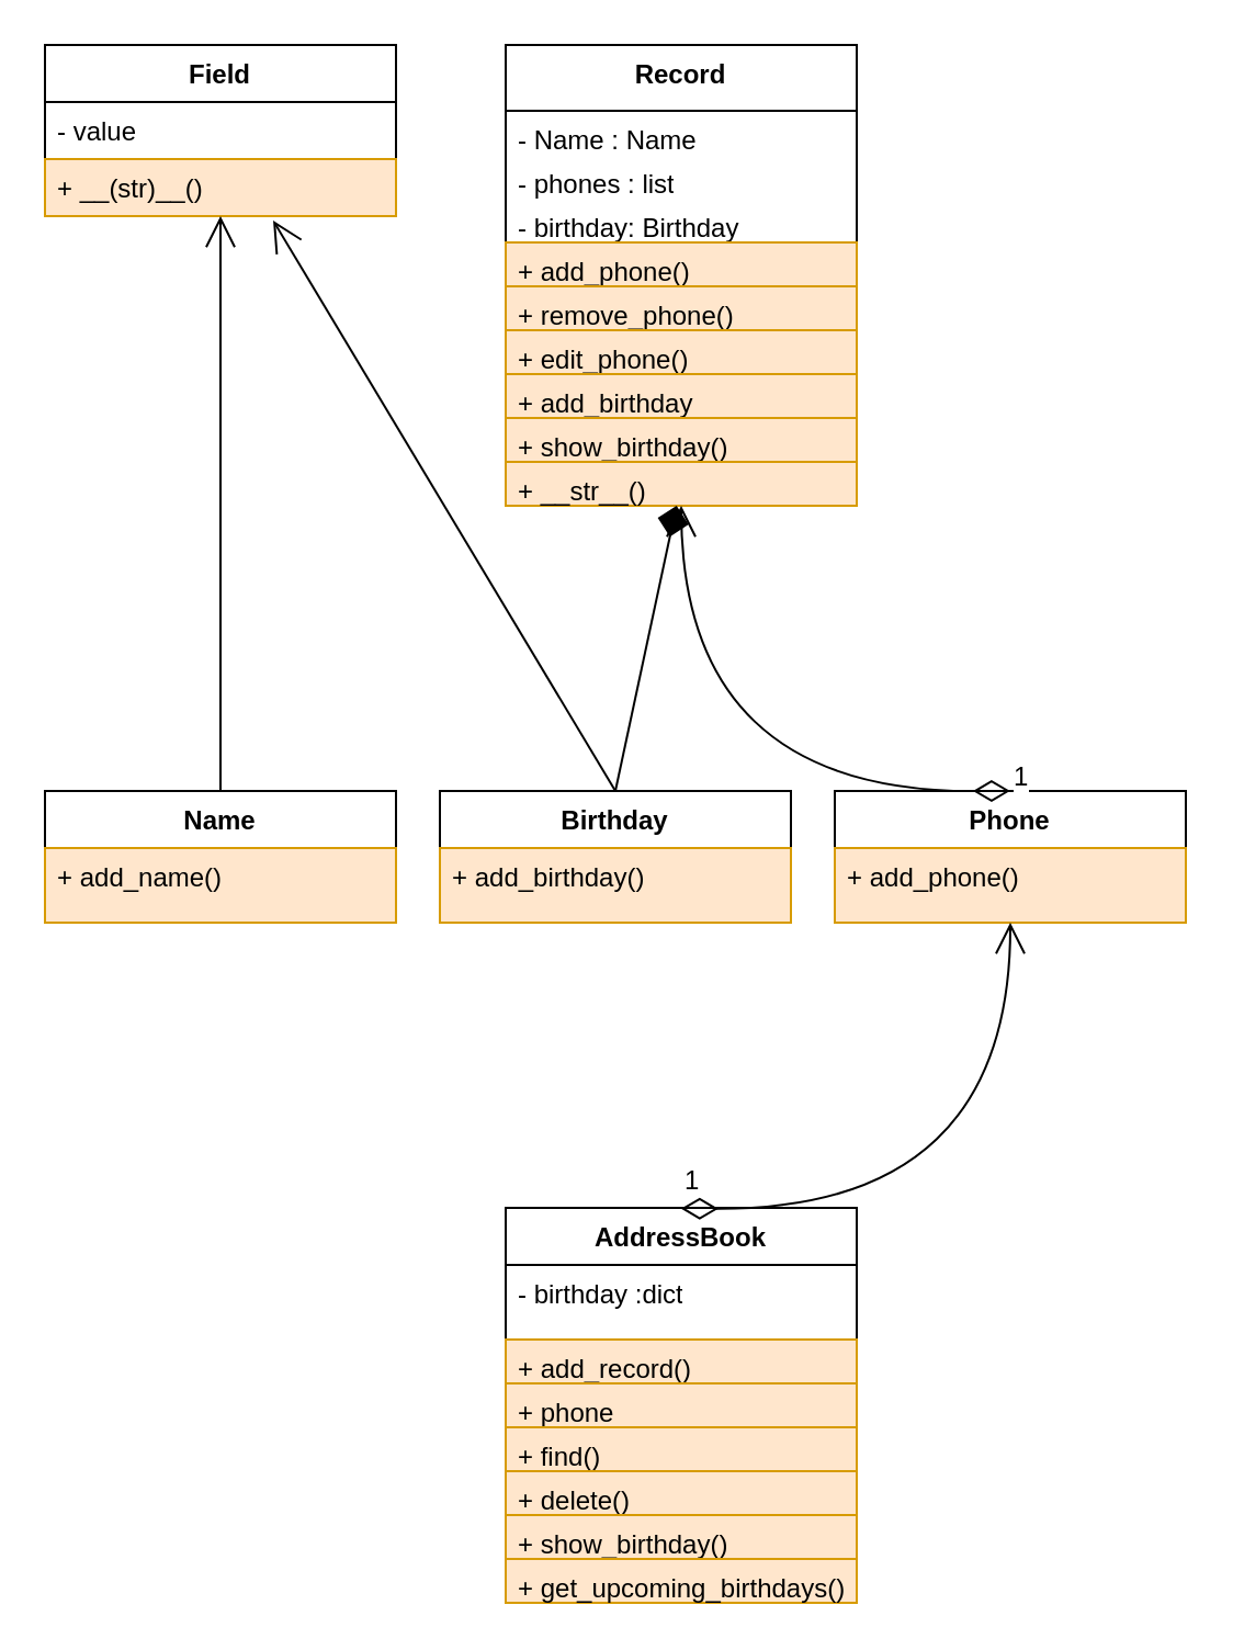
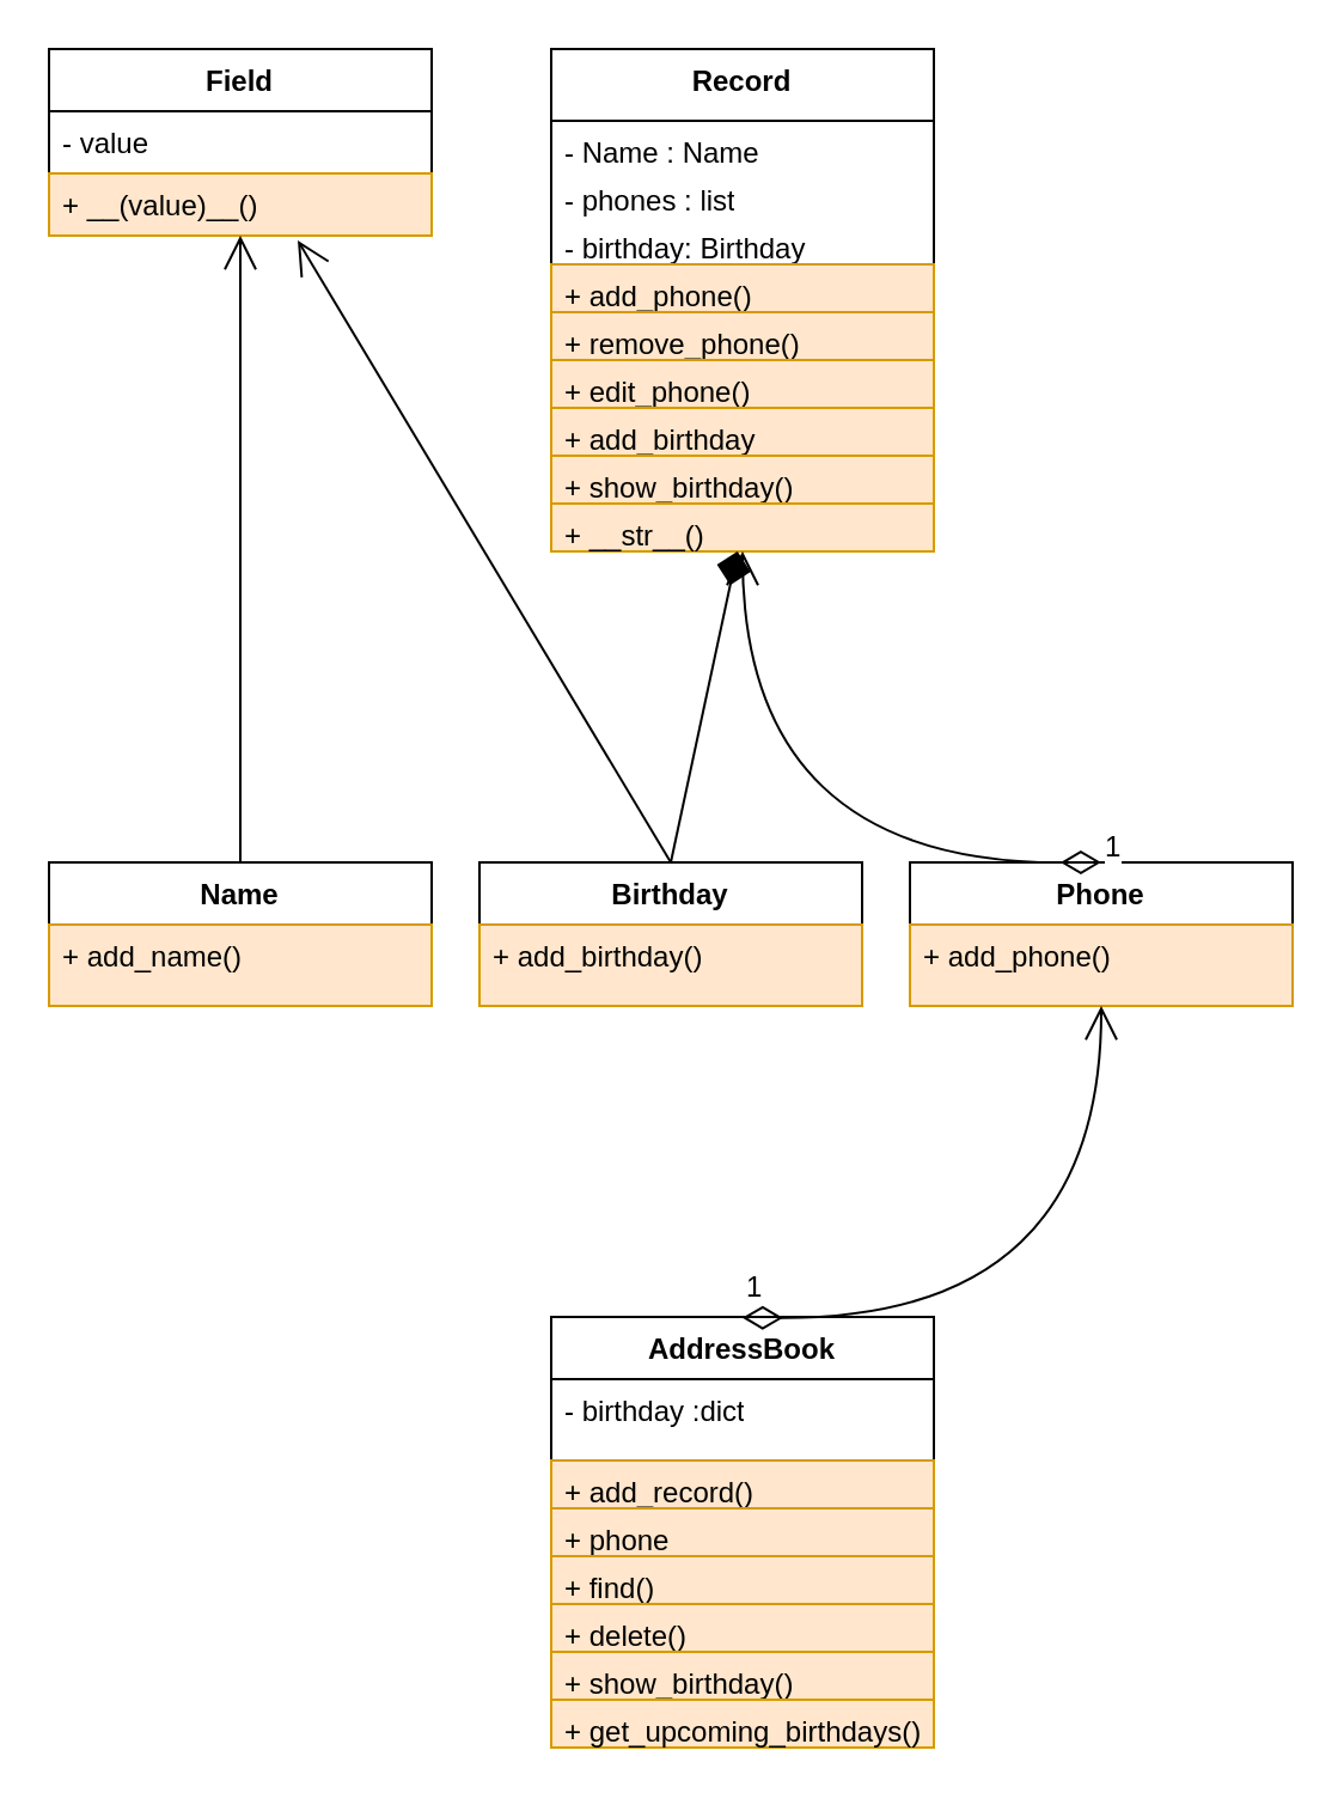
- <mxCell id="4" value="+ __(str)__()" style="text;strokeColor=#d79b00;fillColor=#ffe6cc;align=left;verticalAlign=top;spacingLeft=4;spacingRight=4;overflow=hidden;rotatable=0;points=[[0,0.5],[1,0.5]];portConstraint=eastwest;whiteSpace=wrap;html=1;" vertex="1" parent="2"><mxGeometry y="52" width="160" height="26" as="geometry" /></mxCell>
+ <mxCell id="4" value="+ __(value)__()" style="text;strokeColor=#d79b00;fillColor=#ffe6cc;align=left;verticalAlign=top;spacingLeft=4;spacingRight=4;overflow=hidden;rotatable=0;points=[[0,0.5],[1,0.5]];portConstraint=eastwest;whiteSpace=wrap;html=1;" vertex="1" parent="2"><mxGeometry y="52" width="160" height="26" as="geometry" /></mxCell>
